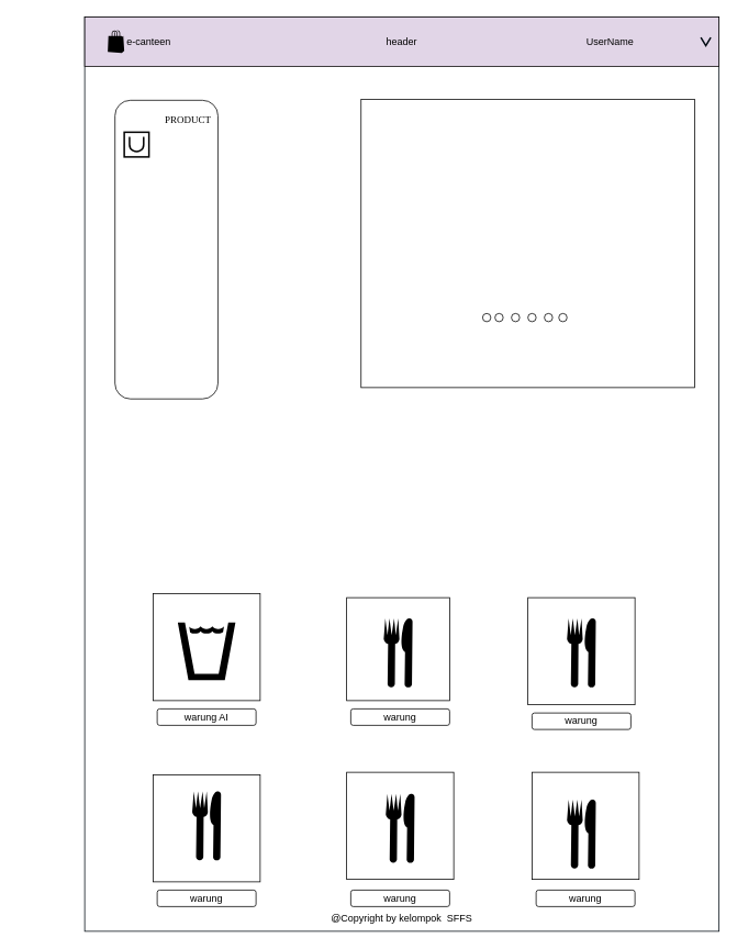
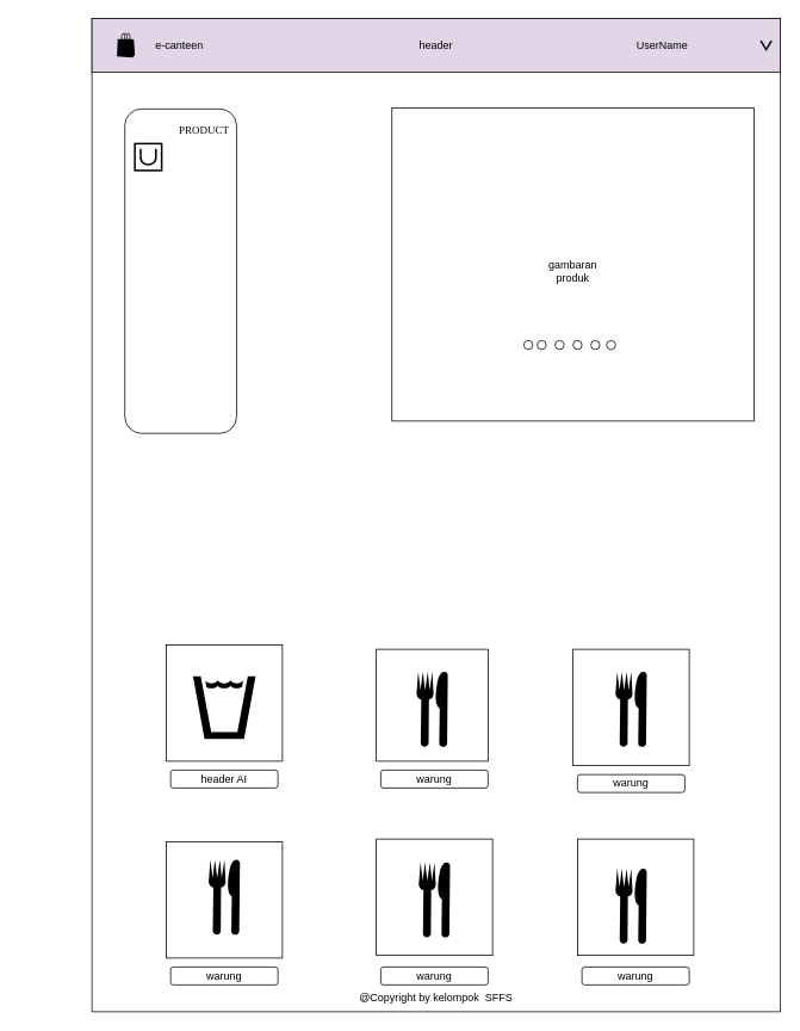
- <mxCell id="9" value="e-canteen" style="text;html=1;strokeColor=none;fillColor=none;align=center;verticalAlign=middle;whiteSpace=wrap;rounded=0;" vertex="1" parent="1"><mxGeometry x="150" y="36.25" width="60" height="30" as="geometry" /></mxCell>
+ <mxCell id="9" value="e-canteen" style="text;html=1;strokeColor=none;fillColor=none;align=center;verticalAlign=middle;whiteSpace=wrap;rounded=0;" vertex="1" parent="1"><mxGeometry x="170" y="36.25" width="60" height="30" as="geometry" /></mxCell>
+ <mxCell id="32" value="gambaran produk" style="text;html=1;strokeColor=none;fillColor=none;align=center;verticalAlign=middle;whiteSpace=wrap;rounded=0;" vertex="1" parent="1"><mxGeometry x="610" y="287.5" width="60" height="30" as="geometry" /></mxCell>
- <mxCell id="13" value="warung AI" style="text;html=1;strokeColor=none;fillColor=none;align=center;verticalAlign=middle;whiteSpace=wrap;rounded=0;" vertex="1" parent="1"><mxGeometry x="220" y="855" width="60" height="30" as="geometry" /></mxCell>
+ <mxCell id="13" value="header AI" style="text;html=1;strokeColor=none;fillColor=none;align=center;verticalAlign=middle;whiteSpace=wrap;rounded=0;" vertex="1" parent="1"><mxGeometry x="220" y="855" width="60" height="30" as="geometry" /></mxCell>
